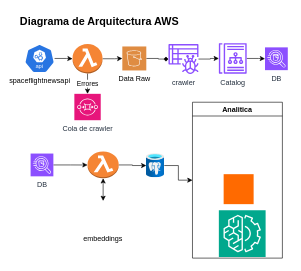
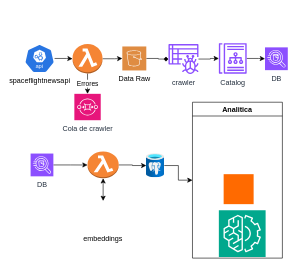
- <mxCell id="17" value="&lt;b&gt;&lt;font style=&quot;font-size: 18px;&quot;&gt;Diagrama de Arquitectura AWS&lt;/font&gt;&lt;/b&gt;" style="text;html=1;align=center;verticalAlign=middle;whiteSpace=wrap;rounded=0;" vertex="1" parent="1"><mxGeometry x="20" y="20" width="290" height="30" as="geometry" /></mxCell>
